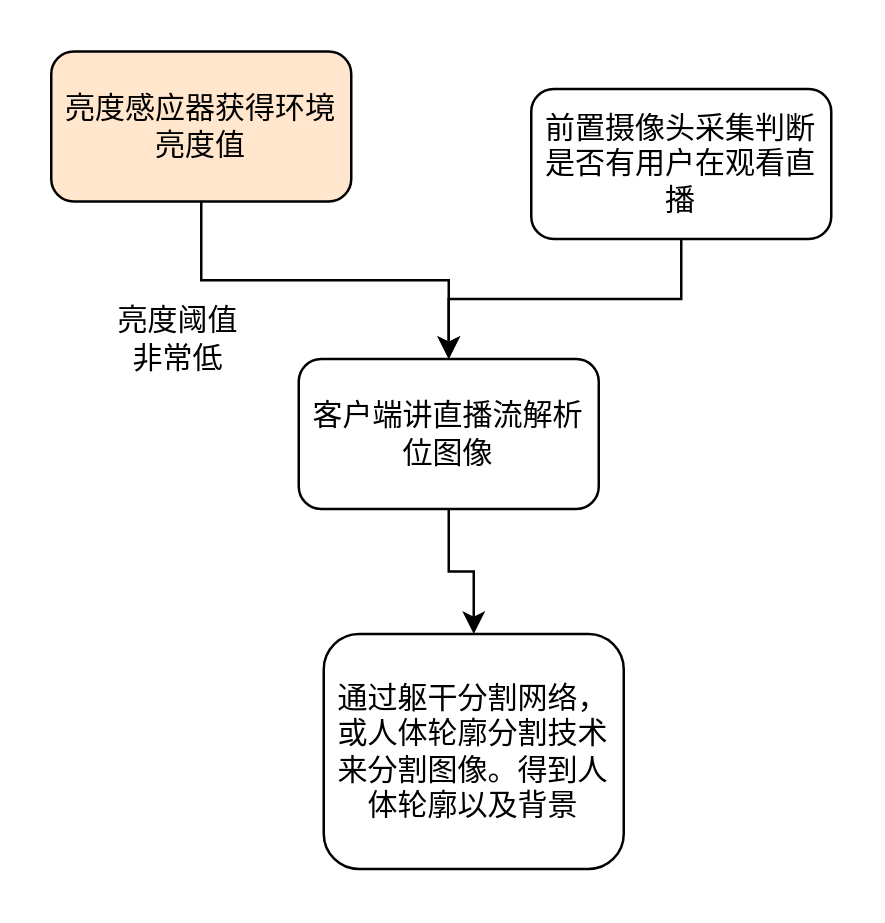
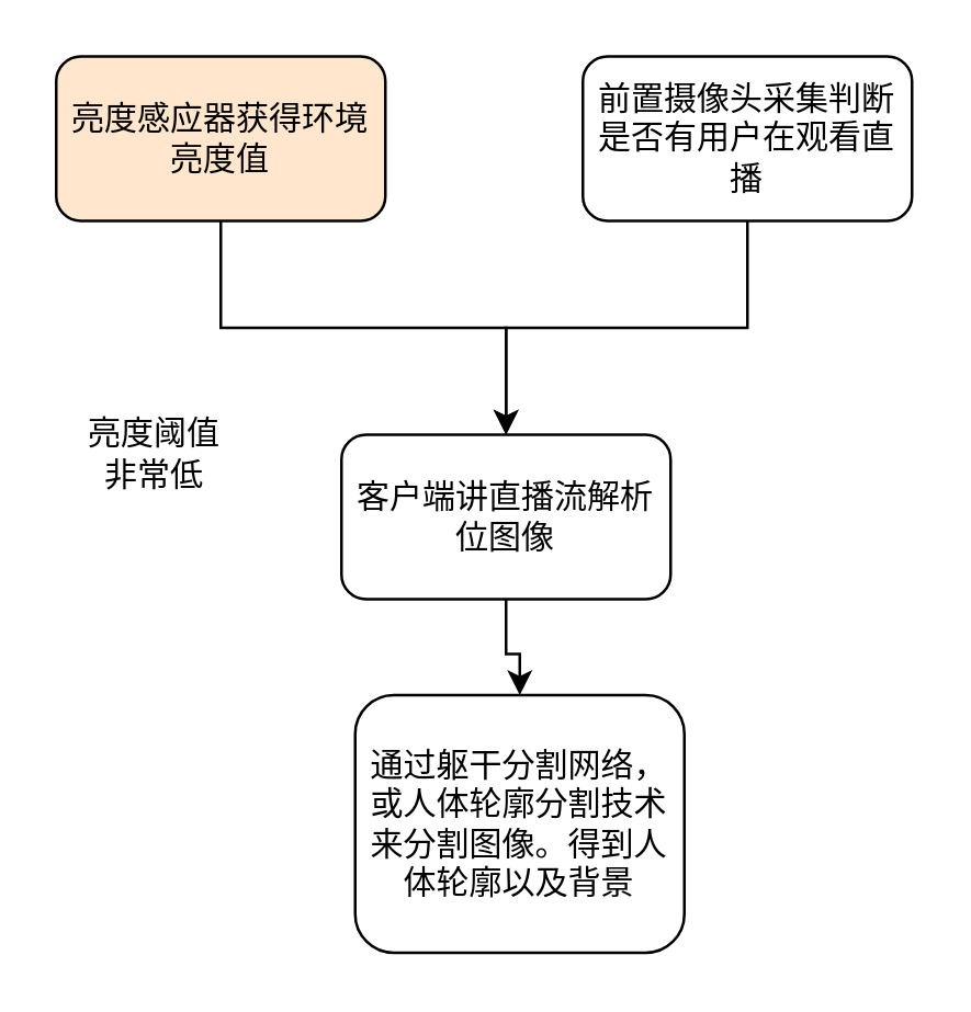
- <mxCell id="5" value="前置摄像头采集判断是否有用户在观看直播" style="rounded=1;whiteSpace=wrap;html=1;" vertex="1" parent="1"><mxGeometry x="212" y="35" width="120" height="60" as="geometry" /></mxCell>
+ <mxCell id="5" value="前置摄像头采集判断是否有用户在观看直播" style="rounded=1;whiteSpace=wrap;html=1;" vertex="1" parent="1"><mxGeometry x="212" y="20" width="120" height="60" as="geometry" /></mxCell>
- <mxCell id="8" value="亮度阈值非常低" style="text;html=1;strokeColor=none;fillColor=none;align=center;verticalAlign=middle;whiteSpace=wrap;rounded=0;" vertex="1" parent="1"><mxGeometry x="41" y="120" width="60" height="30" as="geometry" /></mxCell>
+ <mxCell id="8" value="亮度阈值非常低" style="text;html=1;strokeColor=none;fillColor=none;align=center;verticalAlign=middle;whiteSpace=wrap;rounded=0;" vertex="1" parent="1"><mxGeometry x="26" y="150" width="60" height="30" as="geometry" /></mxCell>
- <mxCell id="7" value="客户端讲直播流解析位图像" style="rounded=1;whiteSpace=wrap;html=1;" vertex="1" parent="1"><mxGeometry x="119" y="143" width="120" height="60" as="geometry" /></mxCell>
+ <mxCell id="7" value="客户端讲直播流解析位图像" style="rounded=1;whiteSpace=wrap;html=1;" vertex="1" parent="1"><mxGeometry x="124" y="158" width="120" height="60" as="geometry" /></mxCell>
